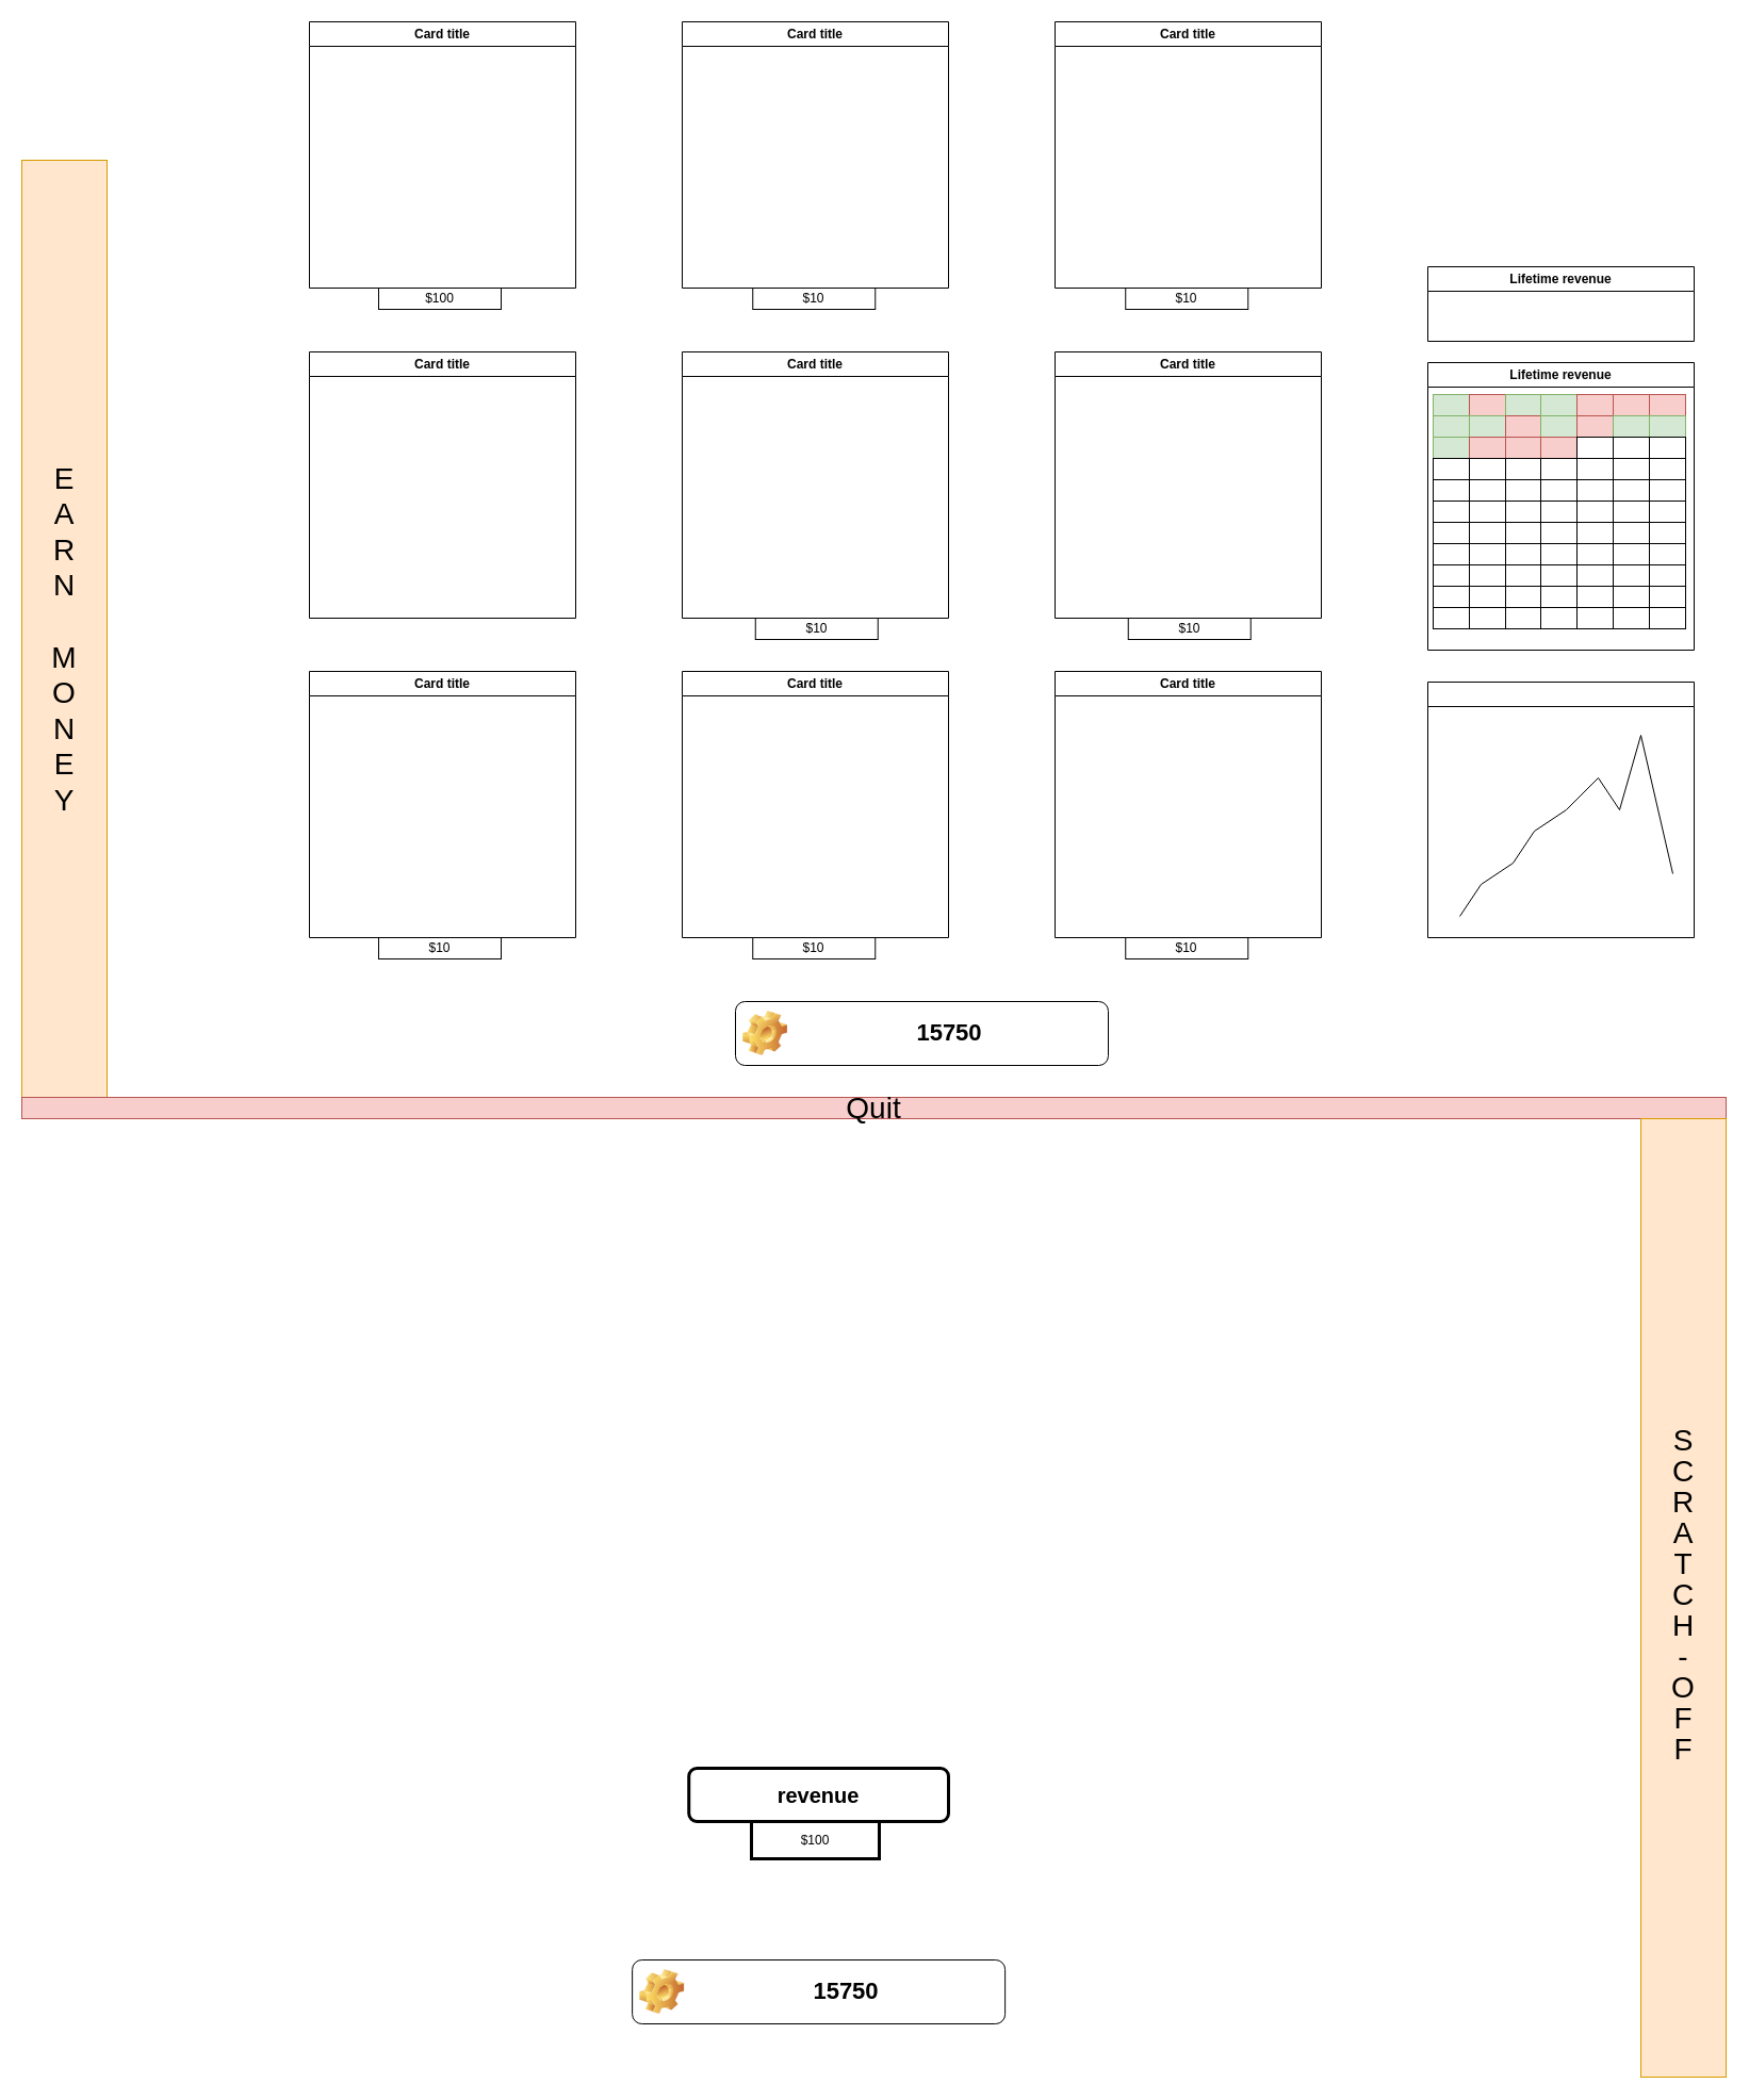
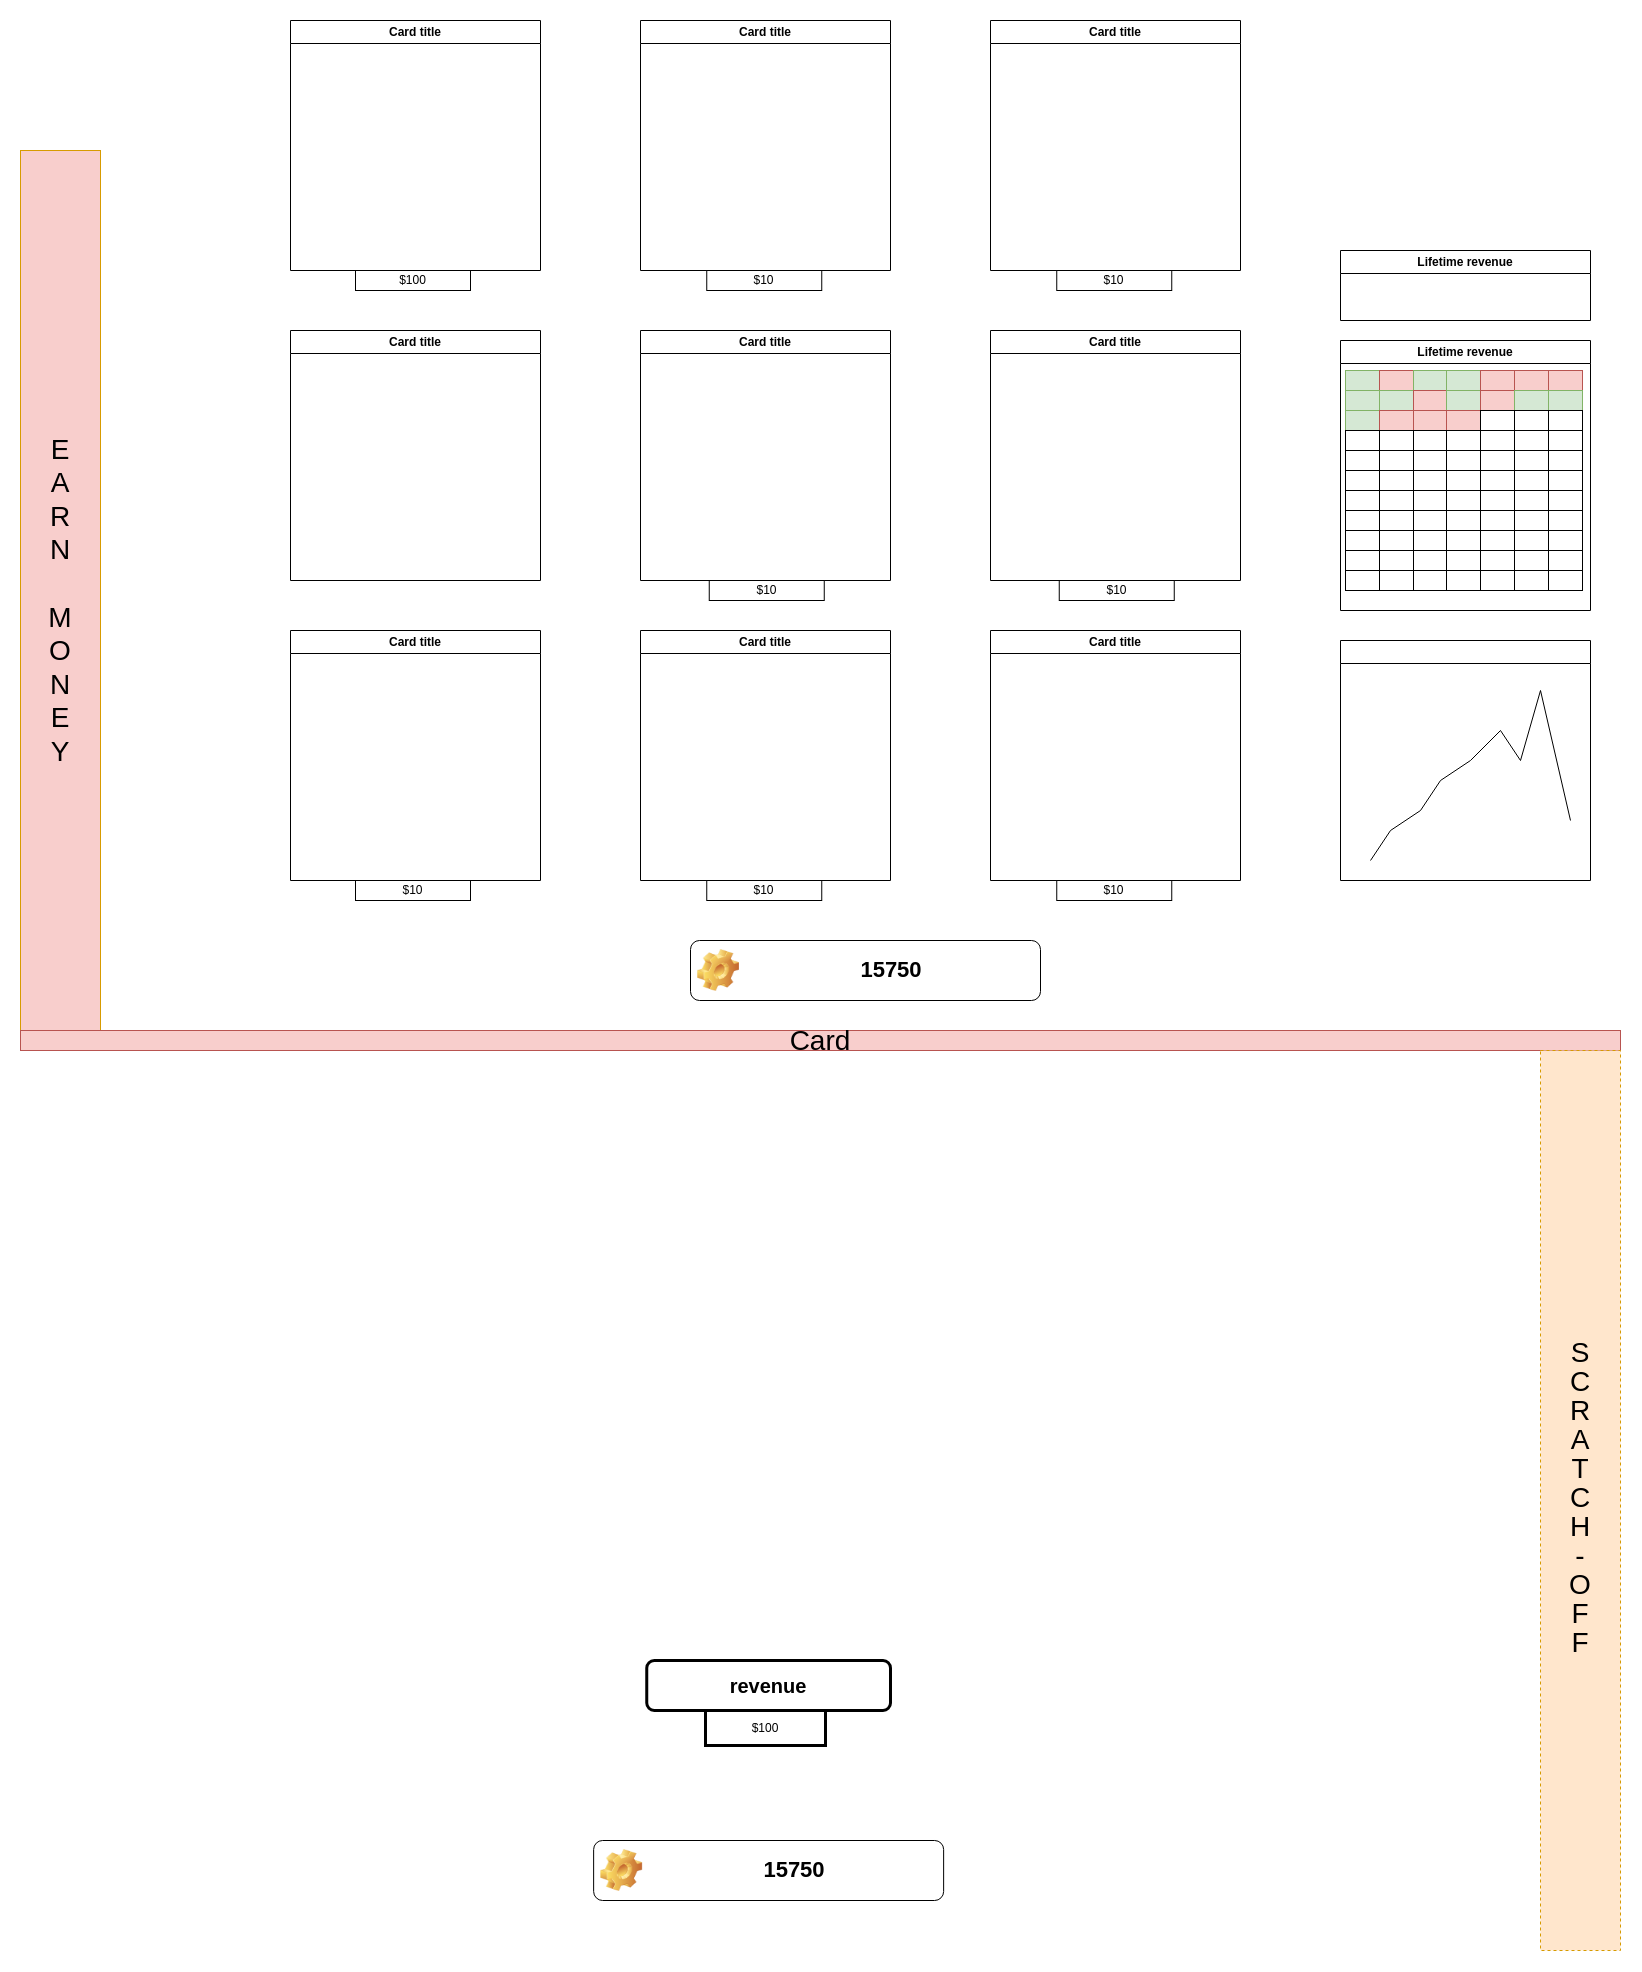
- <mxCell id="2" value="&lt;font style=&quot;font-size: 28px;&quot;&gt;E&lt;br&gt;A&lt;br&gt;R&lt;br&gt;N&lt;br&gt;&lt;br&gt;M&lt;br&gt;O&lt;br&gt;N&lt;br&gt;E&lt;br&gt;Y&lt;/font&gt;" style="rounded=0;whiteSpace=wrap;html=1;fillColor=#ffe6cc;strokeColor=#d79b00;" vertex="1" parent="1"><mxGeometry width="80" height="900" as="geometry" x="20" y="150" /></mxCell>
+ <mxCell id="2" value="&lt;font style=&quot;font-size: 28px;&quot;&gt;E&lt;br&gt;A&lt;br&gt;R&lt;br&gt;N&lt;br&gt;&lt;br&gt;M&lt;br&gt;O&lt;br&gt;N&lt;br&gt;E&lt;br&gt;Y&lt;/font&gt;" style="rounded=0;whiteSpace=wrap;html=1;fillColor=#f8cecc;strokeColor=#d79b00;" vertex="1" parent="1"><mxGeometry width="80" height="900" as="geometry" x="20" y="150" /></mxCell>
- <mxCell id="3" value="&lt;font style=&quot;font-size: 28px;&quot;&gt;Quit&lt;br&gt;&lt;/font&gt;" style="rounded=0;whiteSpace=wrap;html=1;fillColor=#f8cecc;strokeColor=#b85450;" vertex="1" parent="1"><mxGeometry y="1030" width="1600" height="20" as="geometry" x="20" /></mxCell>
+ <mxCell id="3" value="&lt;font style=&quot;font-size: 28px;&quot;&gt;Card&lt;br&gt;&lt;/font&gt;" style="rounded=0;whiteSpace=wrap;html=1;fillColor=#f8cecc;strokeColor=#b85450;" vertex="1" parent="1"><mxGeometry y="1030" width="1600" height="20" as="geometry" x="20" /></mxCell>
- <mxCell id="115" value="&lt;p style=&quot;line-height: 100%;&quot;&gt;&lt;span style=&quot;font-size: 28px;&quot;&gt;S&lt;/span&gt;&lt;/p&gt;&lt;p style=&quot;line-height: 100%;&quot;&gt;&lt;span style=&quot;font-size: 28px;&quot;&gt;C&lt;/span&gt;&lt;/p&gt;&lt;p style=&quot;line-height: 100%;&quot;&gt;&lt;span style=&quot;font-size: 28px;&quot;&gt;R&lt;/span&gt;&lt;/p&gt;&lt;p style=&quot;line-height: 100%;&quot;&gt;&lt;span style=&quot;font-size: 28px;&quot;&gt;A&lt;/span&gt;&lt;/p&gt;&lt;p style=&quot;line-height: 100%;&quot;&gt;&lt;span style=&quot;font-size: 28px;&quot;&gt;T&lt;/span&gt;&lt;/p&gt;&lt;p style=&quot;line-height: 100%;&quot;&gt;&lt;span style=&quot;font-size: 28px;&quot;&gt;C&lt;/span&gt;&lt;/p&gt;&lt;p style=&quot;line-height: 100%;&quot;&gt;&lt;span style=&quot;font-size: 28px;&quot;&gt;H&lt;/span&gt;&lt;/p&gt;&lt;p style=&quot;line-height: 100%;&quot;&gt;&lt;span style=&quot;font-size: 28px;&quot;&gt;-&lt;/span&gt;&lt;/p&gt;&lt;p style=&quot;line-height: 100%;&quot;&gt;&lt;span style=&quot;font-size: 28px;&quot;&gt;O&lt;/span&gt;&lt;/p&gt;&lt;p style=&quot;line-height: 100%;&quot;&gt;&lt;span style=&quot;font-size: 28px;&quot;&gt;F&lt;/span&gt;&lt;/p&gt;&lt;p style=&quot;line-height: 100%;&quot;&gt;&lt;span style=&quot;font-size: 28px;&quot;&gt;F&lt;/span&gt;&lt;/p&gt;" style="rounded=0;whiteSpace=wrap;html=1;fillColor=#ffe6cc;strokeColor=#d79b00;" vertex="1" parent="1"><mxGeometry x="1540" y="1050" width="80" height="900" as="geometry" /></mxCell>
+ <mxCell id="115" value="&lt;p style=&quot;line-height: 100%;&quot;&gt;&lt;span style=&quot;font-size: 28px;&quot;&gt;S&lt;/span&gt;&lt;/p&gt;&lt;p style=&quot;line-height: 100%;&quot;&gt;&lt;span style=&quot;font-size: 28px;&quot;&gt;C&lt;/span&gt;&lt;/p&gt;&lt;p style=&quot;line-height: 100%;&quot;&gt;&lt;span style=&quot;font-size: 28px;&quot;&gt;R&lt;/span&gt;&lt;/p&gt;&lt;p style=&quot;line-height: 100%;&quot;&gt;&lt;span style=&quot;font-size: 28px;&quot;&gt;A&lt;/span&gt;&lt;/p&gt;&lt;p style=&quot;line-height: 100%;&quot;&gt;&lt;span style=&quot;font-size: 28px;&quot;&gt;T&lt;/span&gt;&lt;/p&gt;&lt;p style=&quot;line-height: 100%;&quot;&gt;&lt;span style=&quot;font-size: 28px;&quot;&gt;C&lt;/span&gt;&lt;/p&gt;&lt;p style=&quot;line-height: 100%;&quot;&gt;&lt;span style=&quot;font-size: 28px;&quot;&gt;H&lt;/span&gt;&lt;/p&gt;&lt;p style=&quot;line-height: 100%;&quot;&gt;&lt;span style=&quot;font-size: 28px;&quot;&gt;-&lt;/span&gt;&lt;/p&gt;&lt;p style=&quot;line-height: 100%;&quot;&gt;&lt;span style=&quot;font-size: 28px;&quot;&gt;O&lt;/span&gt;&lt;/p&gt;&lt;p style=&quot;line-height: 100%;&quot;&gt;&lt;span style=&quot;font-size: 28px;&quot;&gt;F&lt;/span&gt;&lt;/p&gt;&lt;p style=&quot;line-height: 100%;&quot;&gt;&lt;span style=&quot;font-size: 28px;&quot;&gt;F&lt;/span&gt;&lt;/p&gt;" style="rounded=0;whiteSpace=wrap;html=1;fillColor=#ffe6cc;strokeColor=#d79b00;dashed=1;" vertex="1" parent="1"><mxGeometry x="1540" y="1050" width="80" height="900" as="geometry" /></mxCell>
